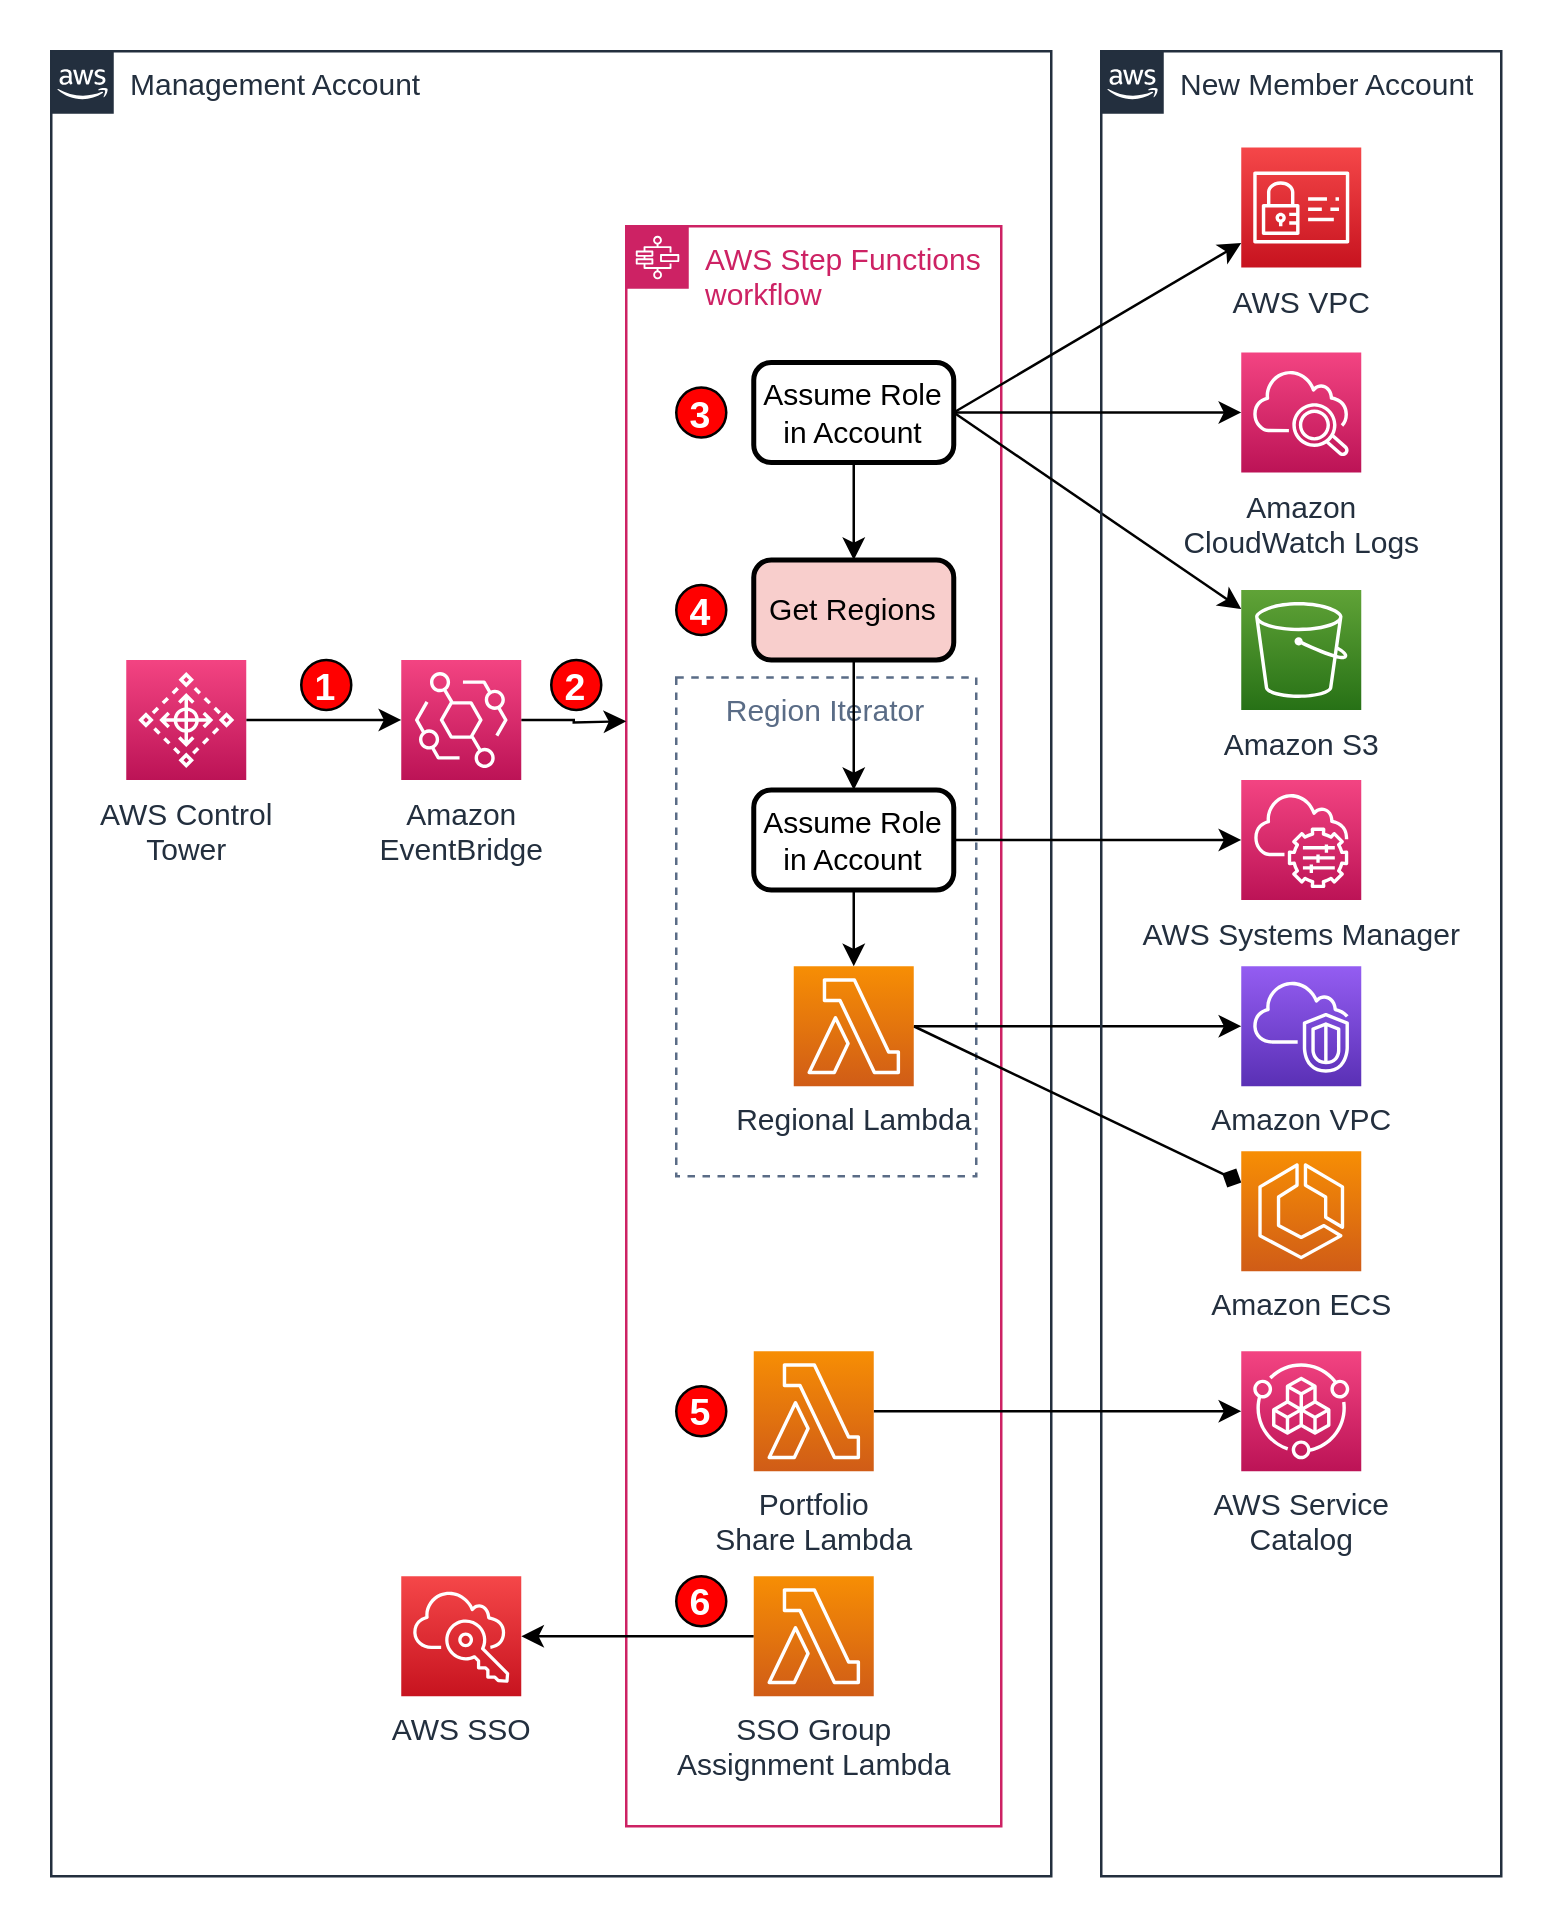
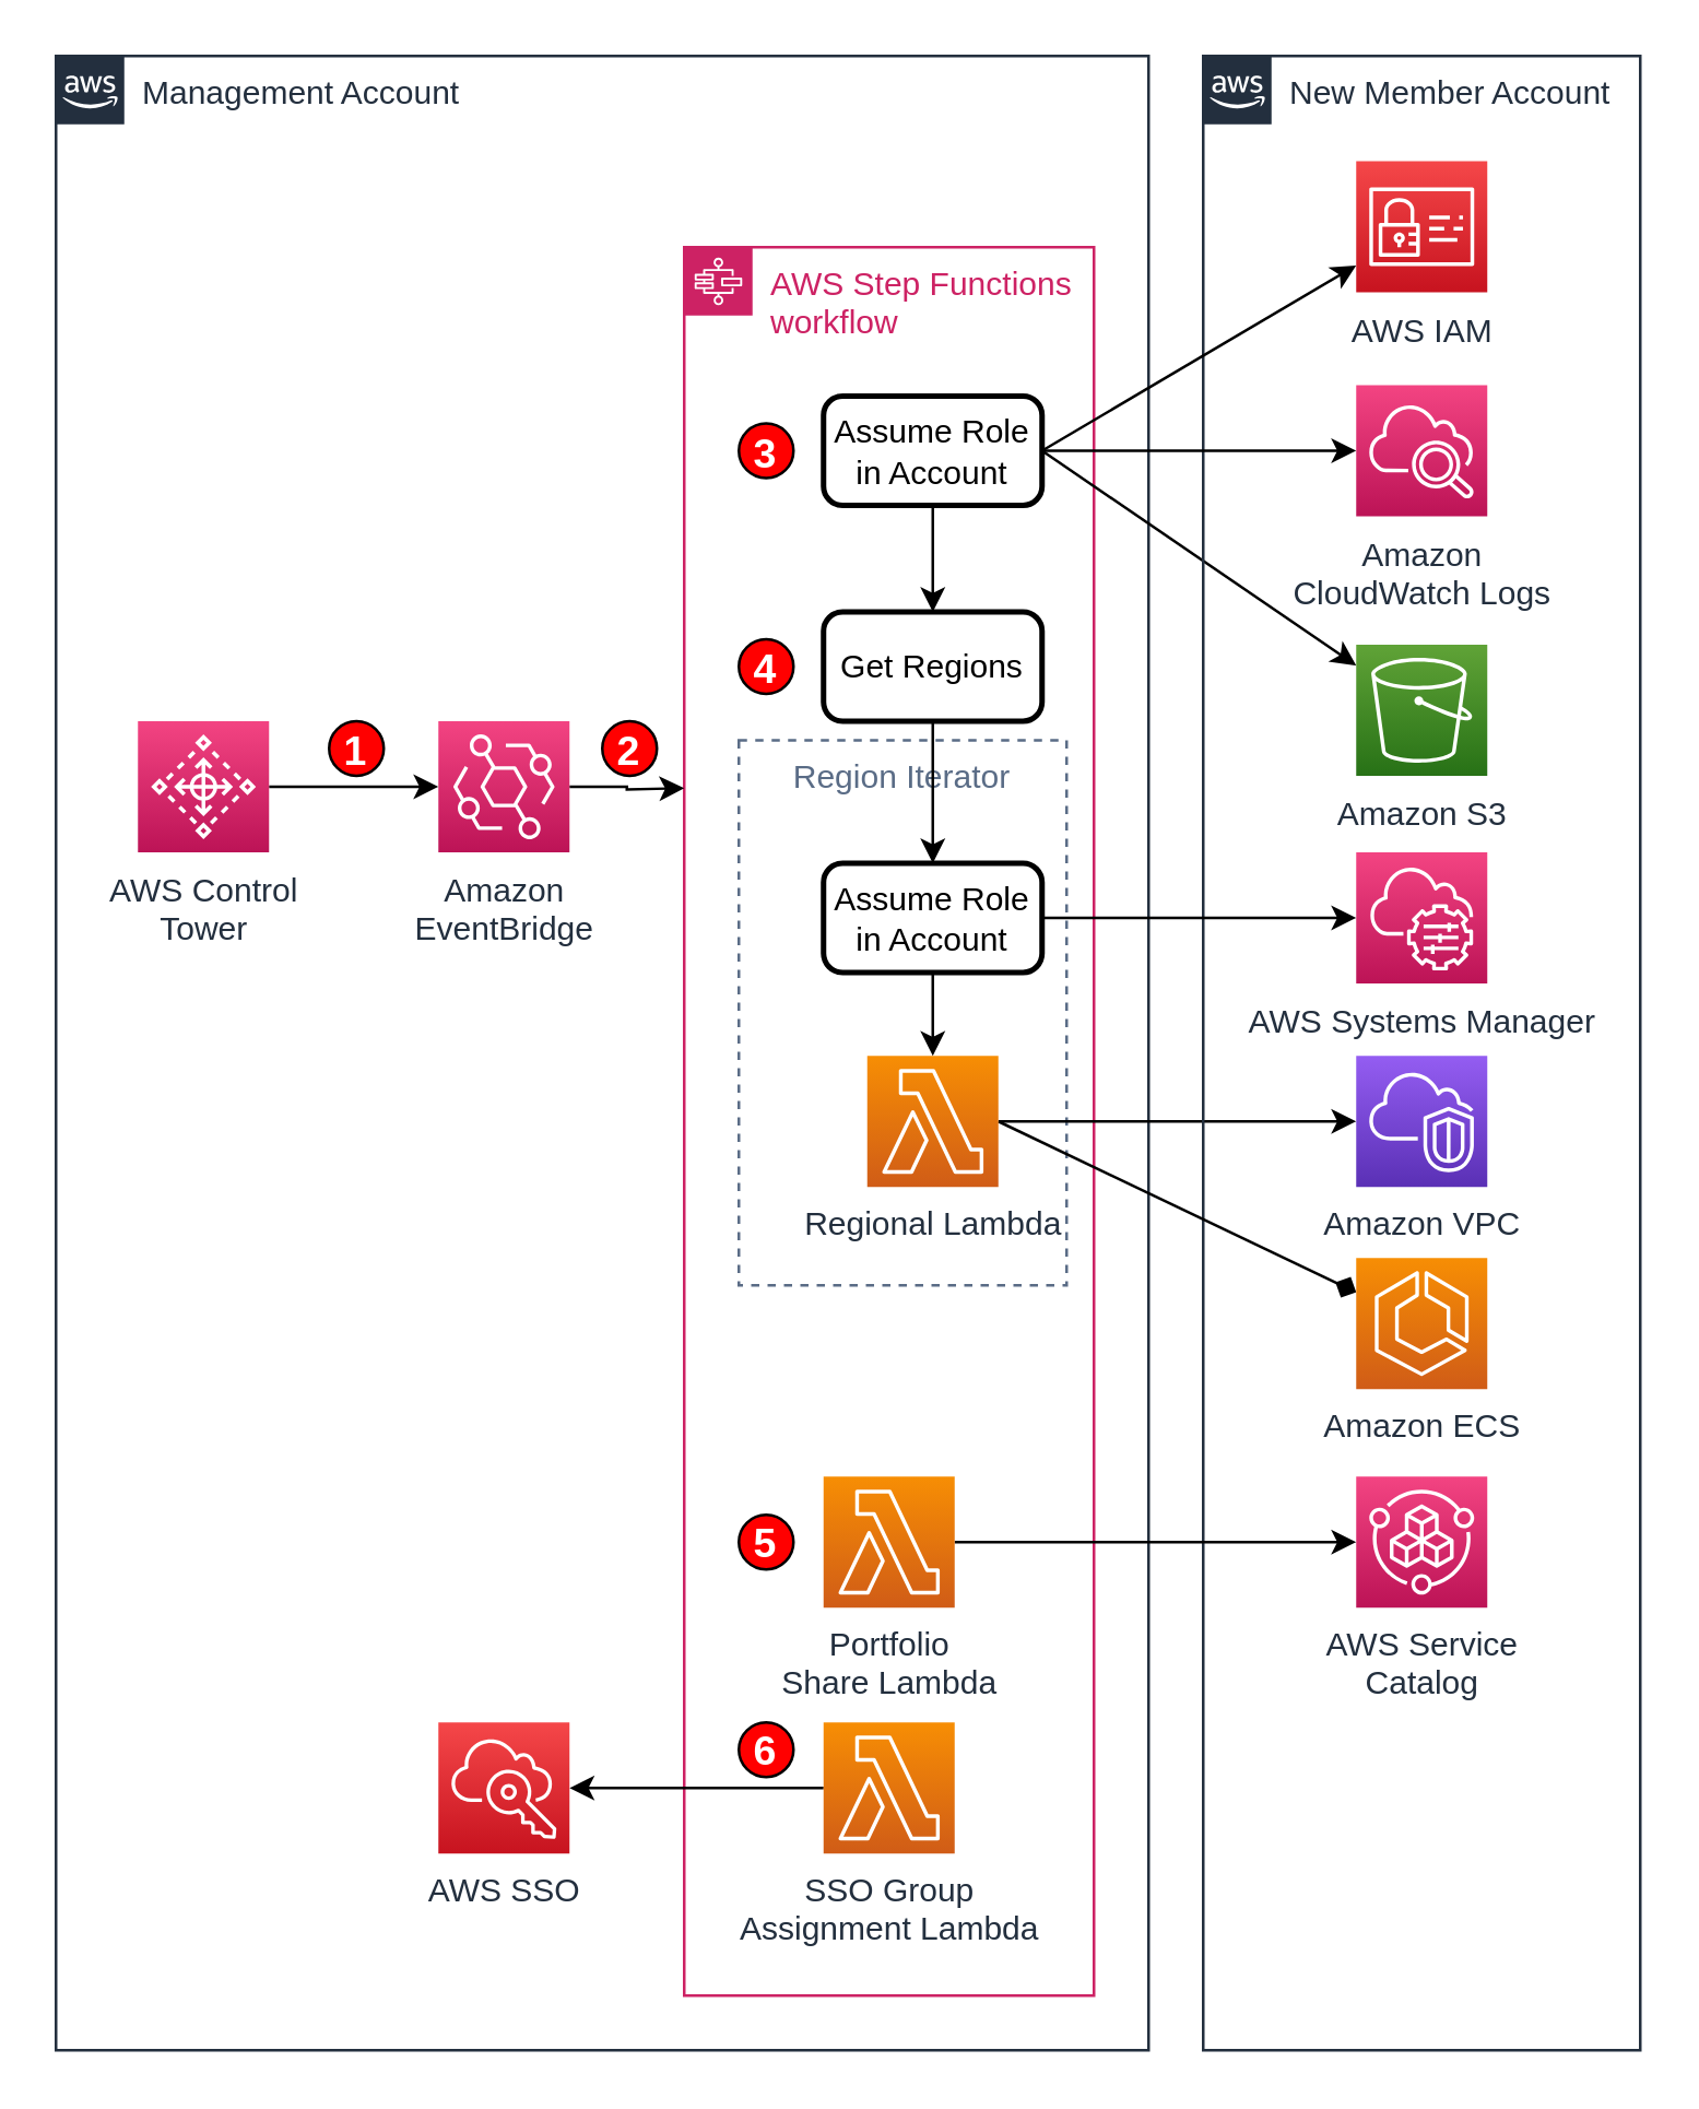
- <mxCell id="34" value="AWS VPC" style="sketch=0;points=[[0,0,0],[0.25,0,0],[0.5,0,0],[0.75,0,0],[1,0,0],[0,1,0],[0.25,1,0],[0.5,1,0],[0.75,1,0],[1,1,0],[0,0.25,0],[0,0.5,0],[0,0.75,0],[1,0.25,0],[1,0.5,0],[1,0.75,0]];outlineConnect=0;fontColor=#232F3E;gradientColor=#F54749;gradientDirection=north;fillColor=#C7131F;strokeColor=#ffffff;dashed=0;verticalLabelPosition=bottom;verticalAlign=top;align=center;html=1;fontSize=12;fontStyle=0;aspect=fixed;shape=mxgraph.aws4.resourceIcon;resIcon=mxgraph.aws4.identity_and_access_management;" parent="1" vertex="1"><mxGeometry x="496" y="58.5" width="48" height="48" as="geometry" /></mxCell>
+ <mxCell id="34" value="AWS IAM" style="sketch=0;points=[[0,0,0],[0.25,0,0],[0.5,0,0],[0.75,0,0],[1,0,0],[0,1,0],[0.25,1,0],[0.5,1,0],[0.75,1,0],[1,1,0],[0,0.25,0],[0,0.5,0],[0,0.75,0],[1,0.25,0],[1,0.5,0],[1,0.75,0]];outlineConnect=0;fontColor=#232F3E;gradientColor=#F54749;gradientDirection=north;fillColor=#C7131F;strokeColor=#ffffff;dashed=0;verticalLabelPosition=bottom;verticalAlign=top;align=center;html=1;fontSize=12;fontStyle=0;aspect=fixed;shape=mxgraph.aws4.resourceIcon;resIcon=mxgraph.aws4.identity_and_access_management;" parent="1" vertex="1"><mxGeometry x="496" y="58.5" width="48" height="48" as="geometry" /></mxCell>
- <mxCell id="38" value="Get Regions" style="rounded=1;whiteSpace=wrap;html=1;absoluteArcSize=1;arcSize=14;strokeWidth=2;fillColor=#f8cecc;" vertex="1" parent="1"><mxGeometry x="301" y="223.5" width="80" height="40" as="geometry" /></mxCell>
+ <mxCell id="38" value="Get Regions" style="rounded=1;whiteSpace=wrap;html=1;absoluteArcSize=1;arcSize=14;strokeWidth=2;" vertex="1" parent="1"><mxGeometry x="301" y="223.5" width="80" height="40" as="geometry" /></mxCell>
